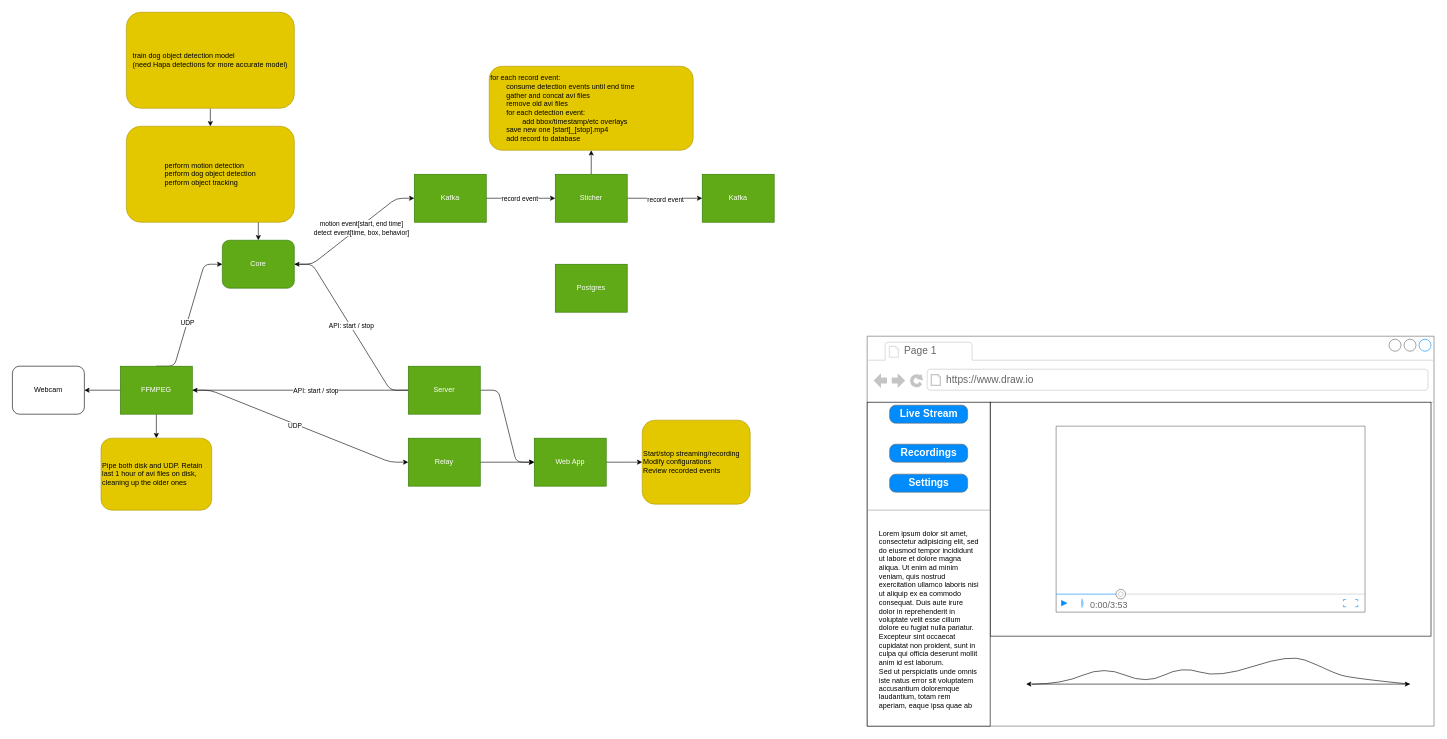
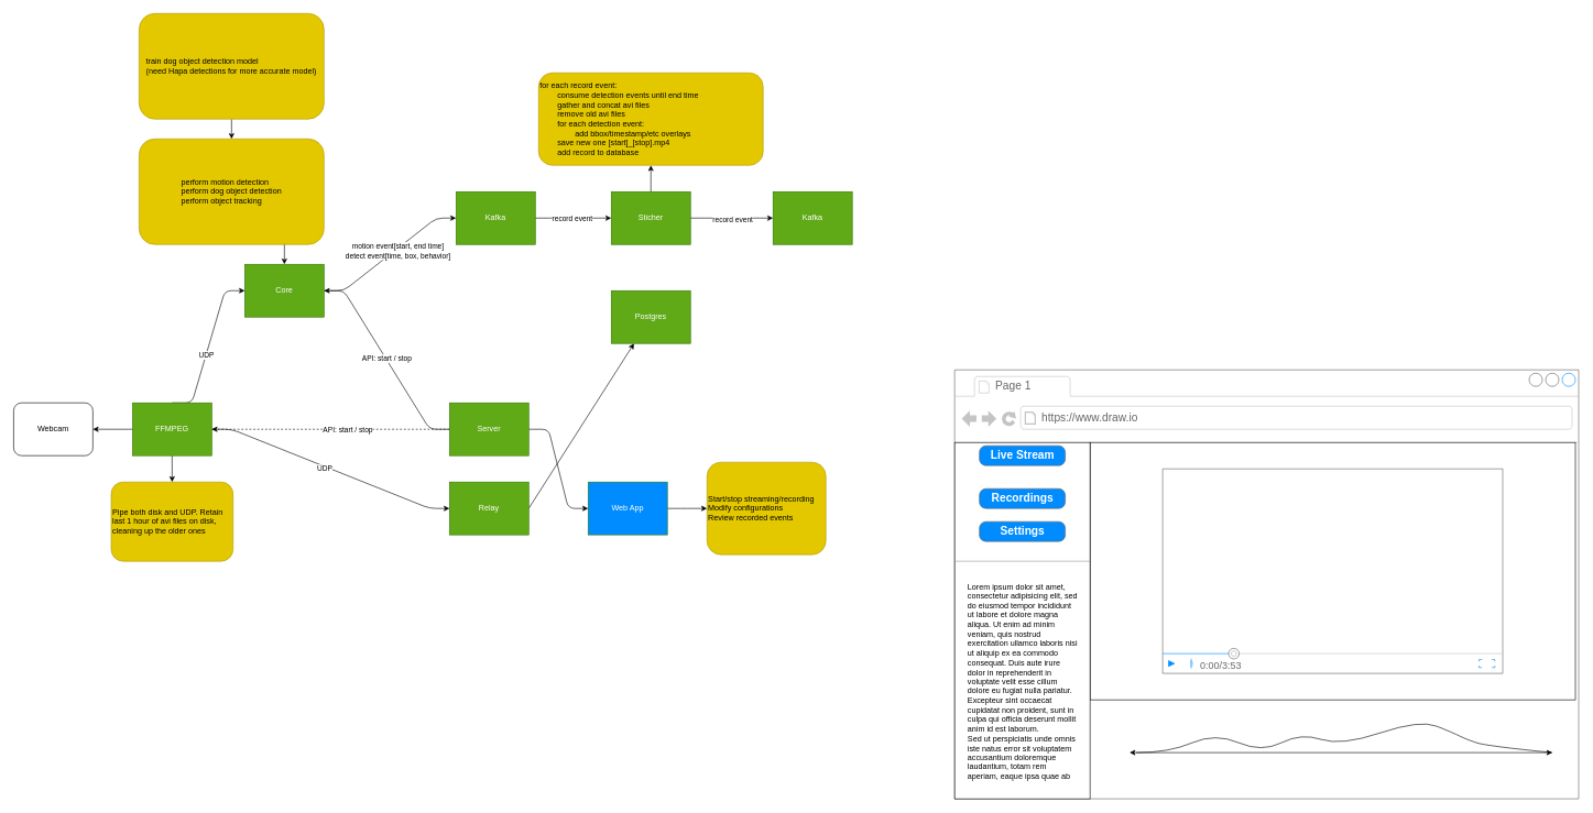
- <mxCell id="15" value="Core" style="whiteSpace=wrap;html=1;fillColor=#60a917;fontColor=#ffffff;strokeColor=#2D7600;rounded=1;" parent="1" vertex="1"><mxGeometry x="370" y="400" width="120" height="80" as="geometry" /></mxCell>
+ <mxCell id="15" value="Core" style="rounded=0;whiteSpace=wrap;html=1;fillColor=#60a917;fontColor=#ffffff;strokeColor=#2D7600;" parent="1" vertex="1"><mxGeometry x="370" y="400" width="120" height="80" as="geometry" /></mxCell>
- <mxCell id="10" style="edgeStyle=entityRelationEdgeStyle;html=1;entryX=1;entryY=0.5;entryDx=0;entryDy=0;elbow=vertical;" parent="1" source="12" target="27" edge="1"><mxGeometry relative="1" as="geometry" /></mxCell>
+ <mxCell id="10" style="edgeStyle=entityRelationEdgeStyle;html=1;entryX=1;entryY=0.5;entryDx=0;entryDy=0;elbow=vertical;dashed=1;" parent="1" source="12" target="27" edge="1"><mxGeometry relative="1" as="geometry" /></mxCell>
- <mxCell id="3" style="edgeStyle=none;html=1;exitX=1;exitY=0.5;exitDx=0;exitDy=0;entryX=0;entryY=0.5;entryDx=0;entryDy=0;" parent="1" source="4" target="6" edge="1"><mxGeometry relative="1" as="geometry" /></mxCell>
+ <mxCell id="3" style="edgeStyle=none;html=1;exitX=1;exitY=0.5;exitDx=0;exitDy=0;" parent="1" source="4" target="34" edge="1"><mxGeometry relative="1" as="geometry" /></mxCell>
- <mxCell id="6" value="Web App" style="rounded=0;whiteSpace=wrap;html=1;fillColor=#60a917;fontColor=#ffffff;strokeColor=#2D7600;" parent="1" vertex="1"><mxGeometry x="890" y="730" width="120" height="80" as="geometry" /></mxCell>
+ <mxCell id="6" value="Web App" style="rounded=0;whiteSpace=wrap;html=1;fillColor=#008cff;fontColor=#ffffff;strokeColor=#2D7600;" parent="1" vertex="1"><mxGeometry x="890" y="730" width="120" height="80" as="geometry" /></mxCell>
